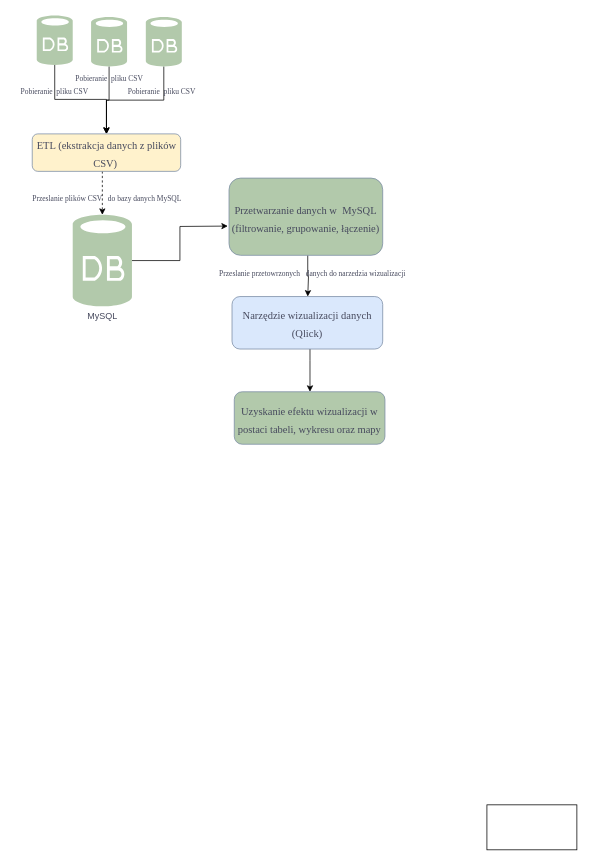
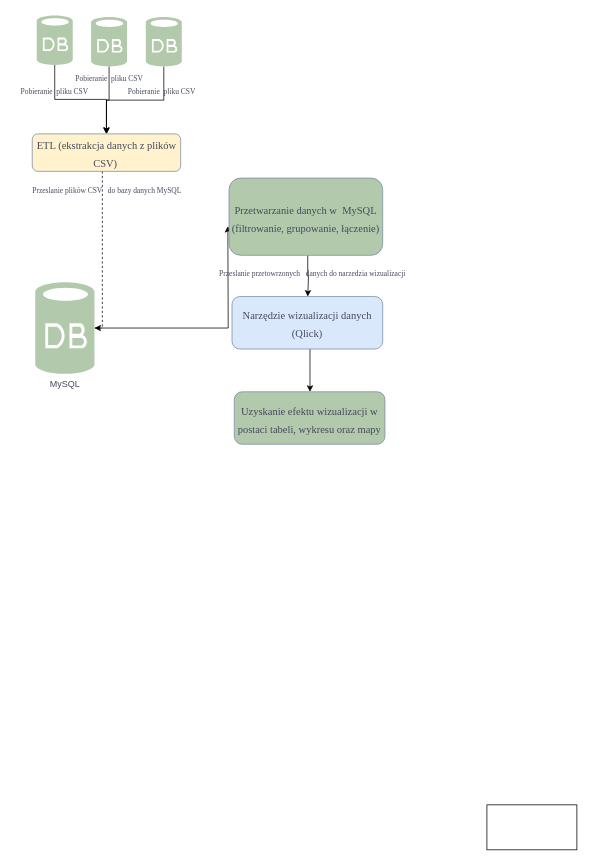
- <mxCell id="12" value="&lt;font style=&quot;font-size: 10px;&quot;&gt;Przeslanie plików CSV&amp;nbsp; &amp;nbsp;do bazy danych MySQL&lt;/font&gt;" style="text;html=1;align=center;verticalAlign=middle;resizable=0;points=[];autosize=1;strokeColor=none;fillColor=none;fontSize=20;fontFamily=Architects Daughter;labelBackgroundColor=none;fontColor=#46495D;rounded=1;" parent="1" vertex="1"><mxGeometry x="20.5" y="242" width="242" height="36" as="geometry" /></mxCell>
+ <mxCell id="12" value="&lt;font style=&quot;font-size: 10px;&quot;&gt;Przeslanie plików CSV&amp;nbsp; &amp;nbsp;do bazy danych MySQL&lt;/font&gt;" style="text;html=1;align=center;verticalAlign=middle;resizable=0;points=[];autosize=1;strokeColor=none;fillColor=none;fontSize=20;fontFamily=Architects Daughter;labelBackgroundColor=none;fontColor=#46495D;rounded=1;" parent="1" vertex="1"><mxGeometry x="20.5" y="232" width="242" height="36" as="geometry" /></mxCell>
- <mxCell id="11" value="MySQL" style="verticalLabelPosition=bottom;html=1;verticalAlign=top;align=center;strokeColor=none;fillColor=#B2C9AB;shape=mxgraph.azure.database;labelBackgroundColor=none;fontColor=#46495D;rounded=1;" parent="1" vertex="1"><mxGeometry x="96.5" y="286" width="79" height="122" as="geometry" /></mxCell>
+ <mxCell id="11" value="MySQL" style="verticalLabelPosition=bottom;html=1;verticalAlign=top;align=center;strokeColor=none;fillColor=#B2C9AB;shape=mxgraph.azure.database;labelBackgroundColor=none;fontColor=#46495D;rounded=1;" parent="1" vertex="1"><mxGeometry x="46.5" y="376" width="79" height="122" as="geometry" /></mxCell>
